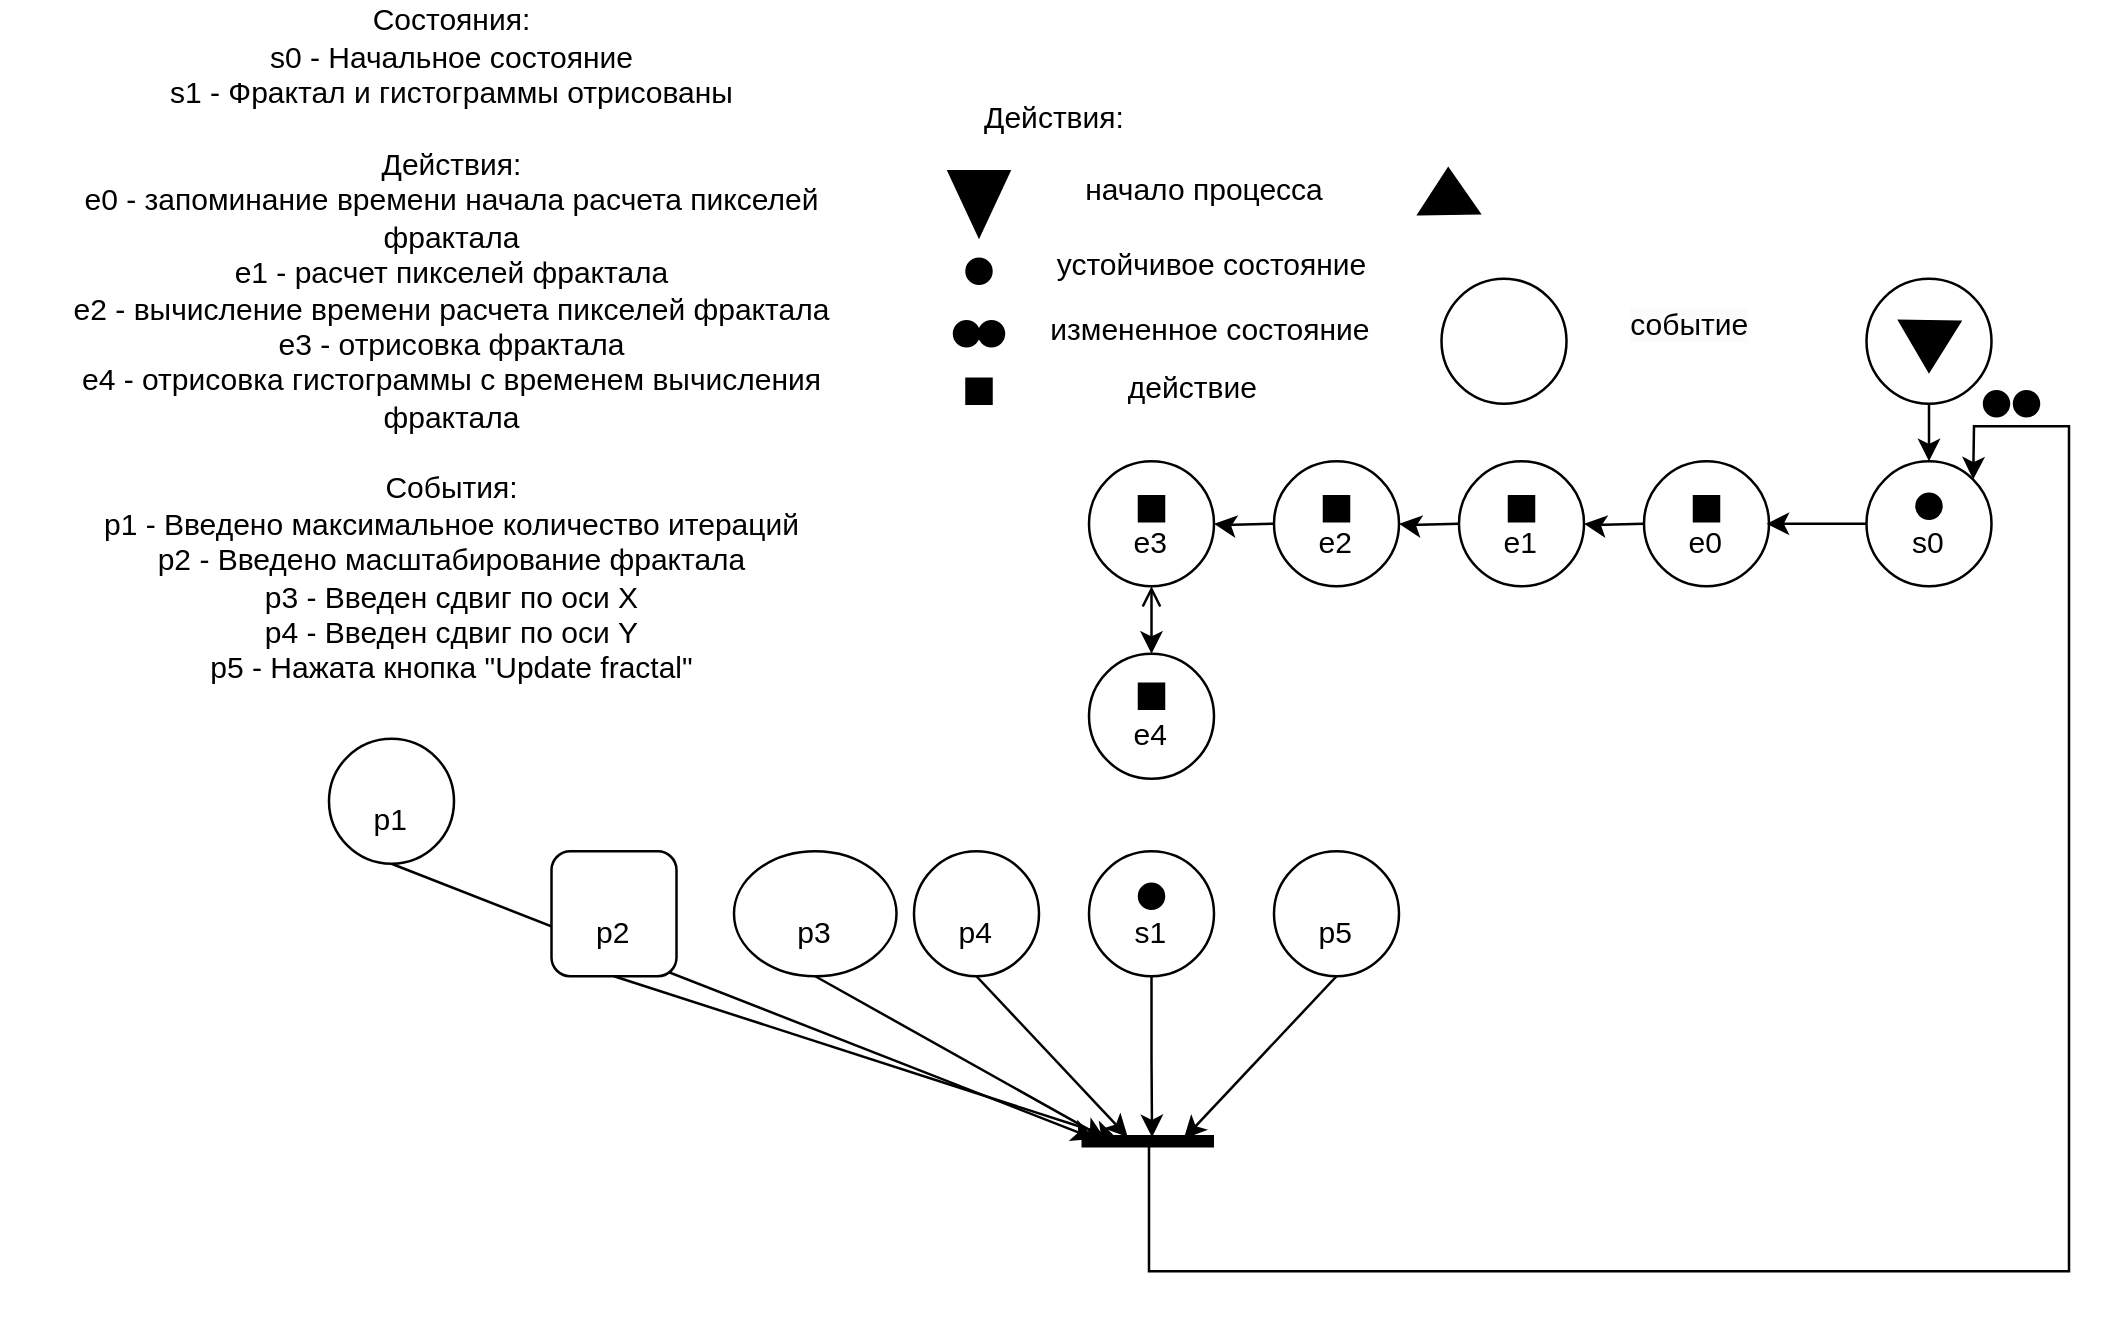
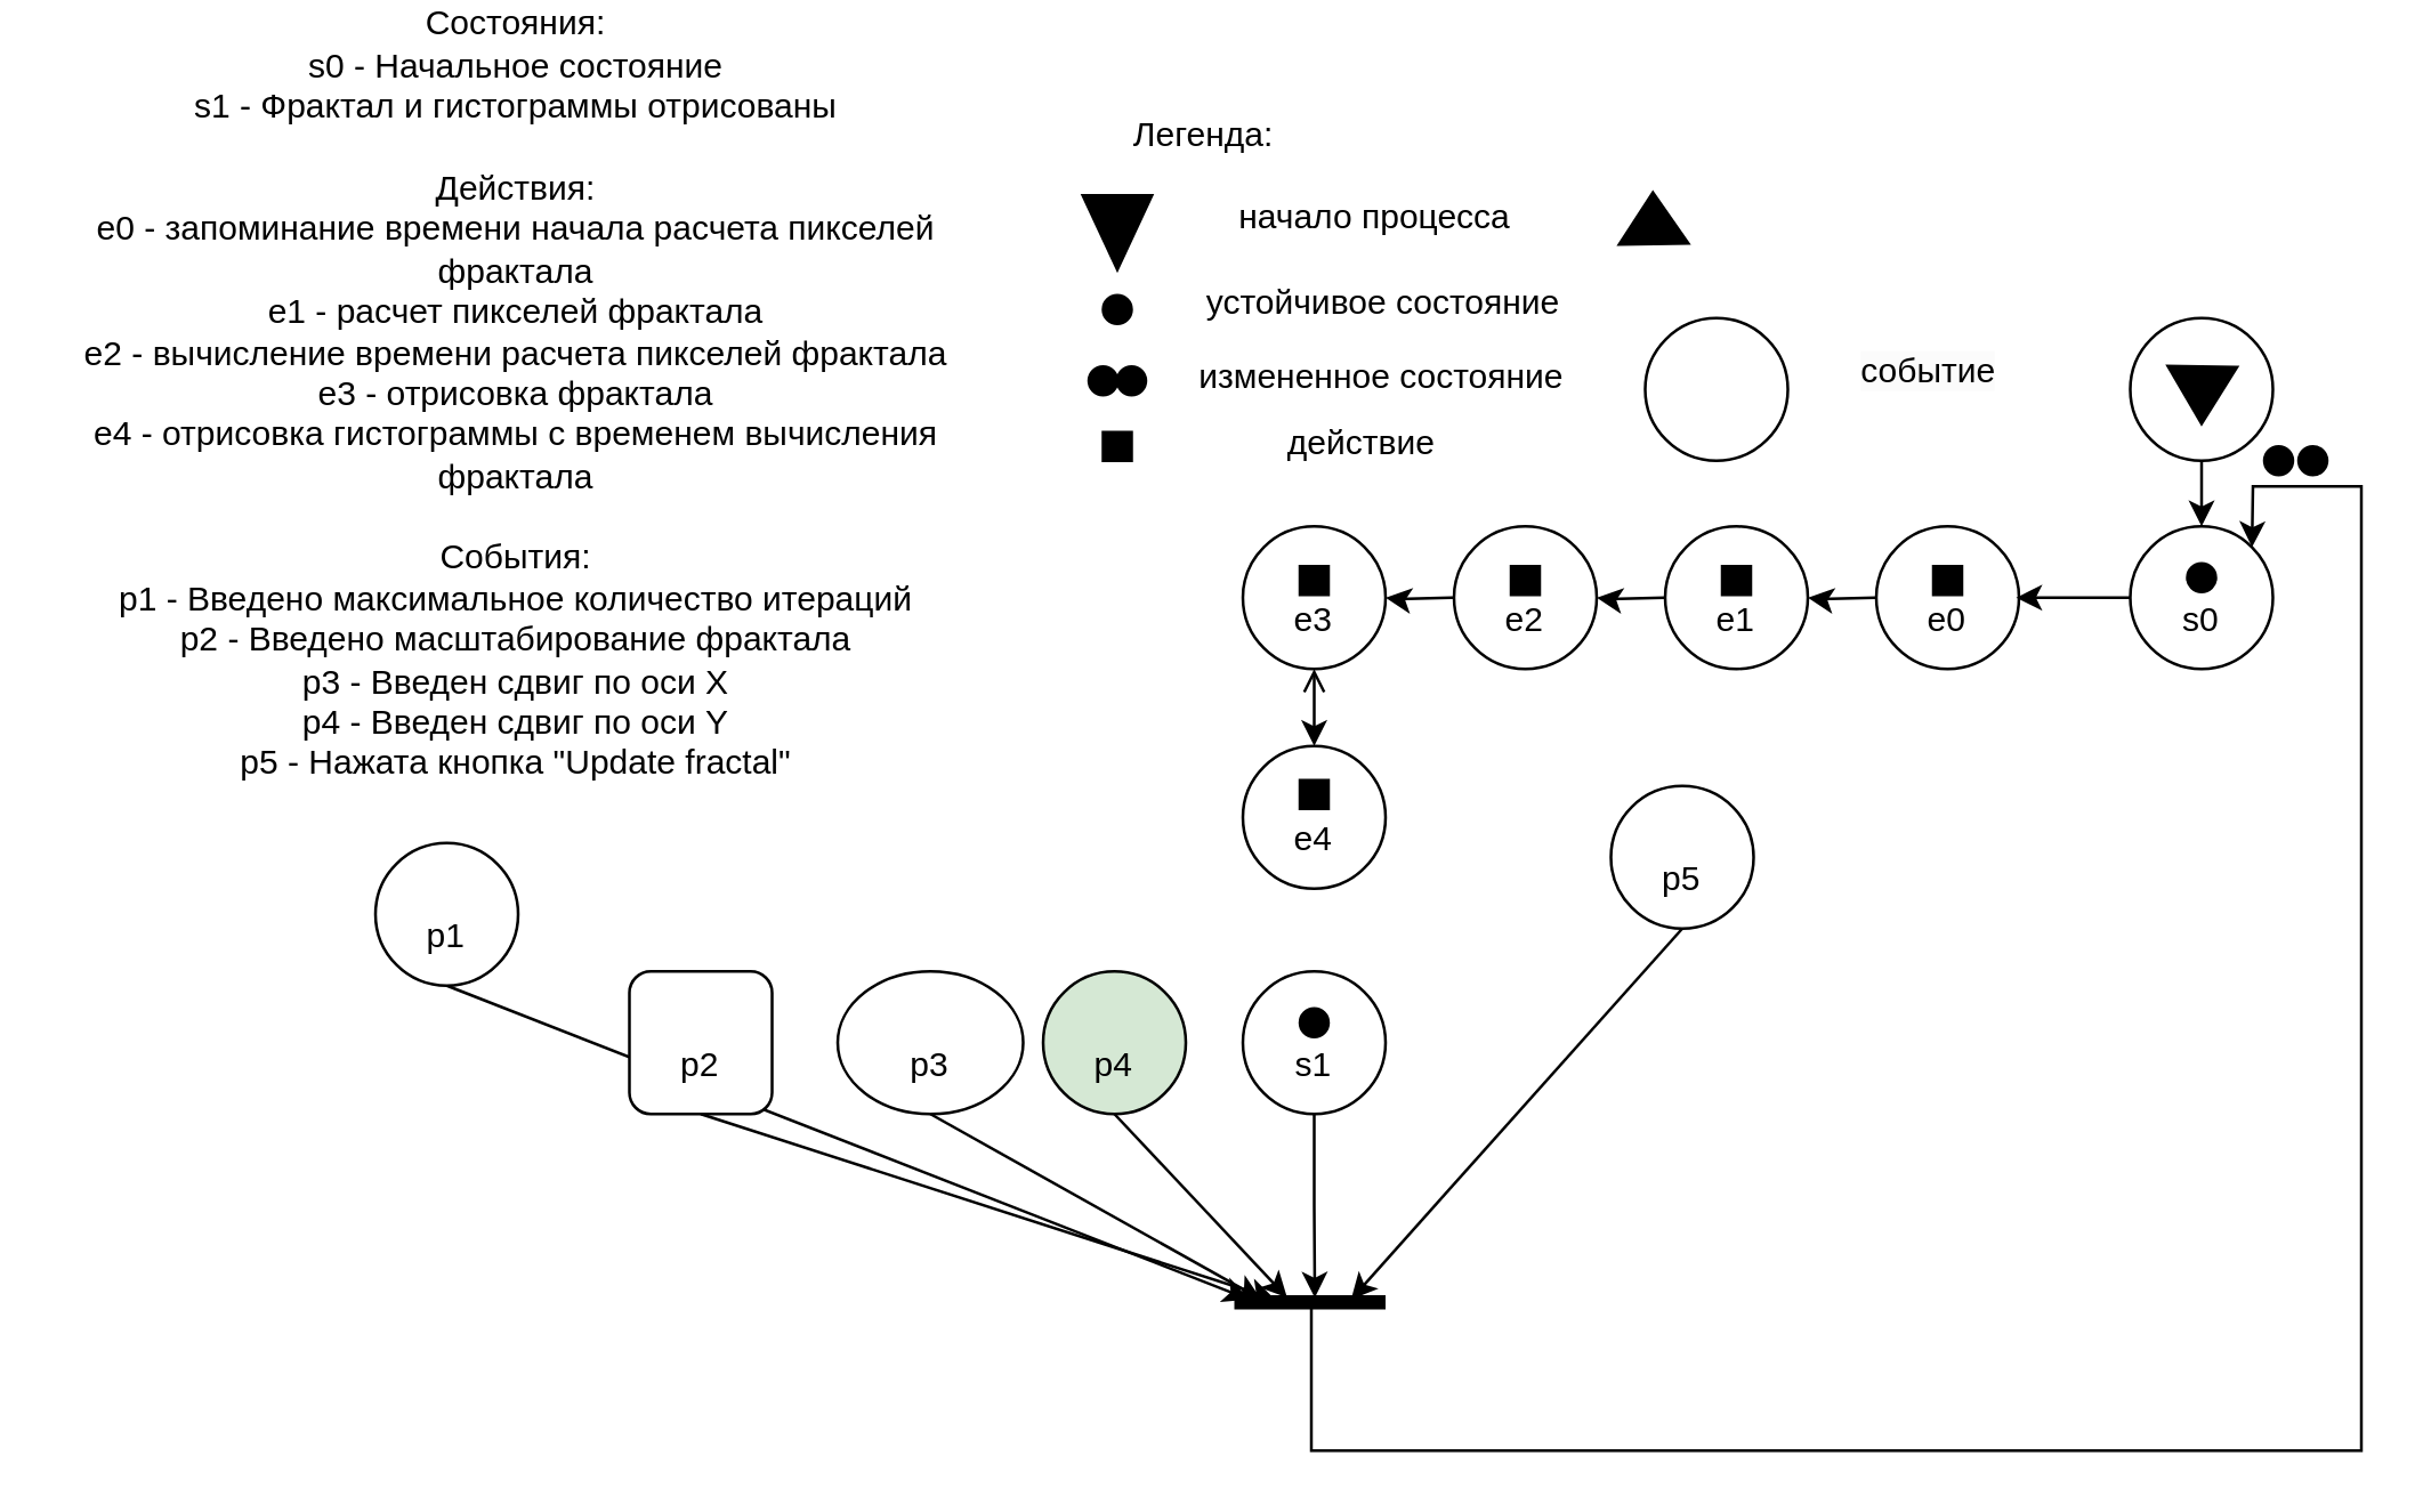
- <mxCell id="6" value="Действия:&lt;div&gt;&lt;br&gt;&lt;/div&gt;" style="text;html=1;align=center;verticalAlign=middle;resizable=0;points=[];autosize=1;strokeColor=none;fillColor=none;" parent="1" vertex="1"><mxGeometry x="386" y="34" width="70" height="40" as="geometry" /></mxCell>
+ <mxCell id="6" value="Легенда:&lt;div&gt;&lt;br&gt;&lt;/div&gt;" style="text;html=1;align=center;verticalAlign=middle;resizable=0;points=[];autosize=1;strokeColor=none;fillColor=none;" parent="1" vertex="1"><mxGeometry x="386" y="34" width="70" height="40" as="geometry" /></mxCell>
- <mxCell id="40" value="&lt;div&gt;&lt;br&gt;&lt;/div&gt;p4" style="ellipse;whiteSpace=wrap;html=1;aspect=fixed;" parent="1" vertex="1"><mxGeometry x="365" y="340" width="50" height="50" as="geometry" /></mxCell>
+ <mxCell id="40" value="&lt;div&gt;&lt;br&gt;&lt;/div&gt;p4" style="ellipse;whiteSpace=wrap;html=1;aspect=fixed;fillColor=#d5e8d4;" parent="1" vertex="1"><mxGeometry x="365" y="340" width="50" height="50" as="geometry" /></mxCell>
- <mxCell id="46" value="&lt;div&gt;&lt;br&gt;&lt;/div&gt;p5" style="ellipse;whiteSpace=wrap;html=1;aspect=fixed;" parent="1" vertex="1"><mxGeometry x="509" y="340" width="50" height="50" as="geometry" /></mxCell>
+ <mxCell id="46" value="&lt;div&gt;&lt;br&gt;&lt;/div&gt;p5" style="ellipse;whiteSpace=wrap;html=1;aspect=fixed;" parent="1" vertex="1"><mxGeometry x="564" y="275" width="50" height="50" as="geometry" /></mxCell>
